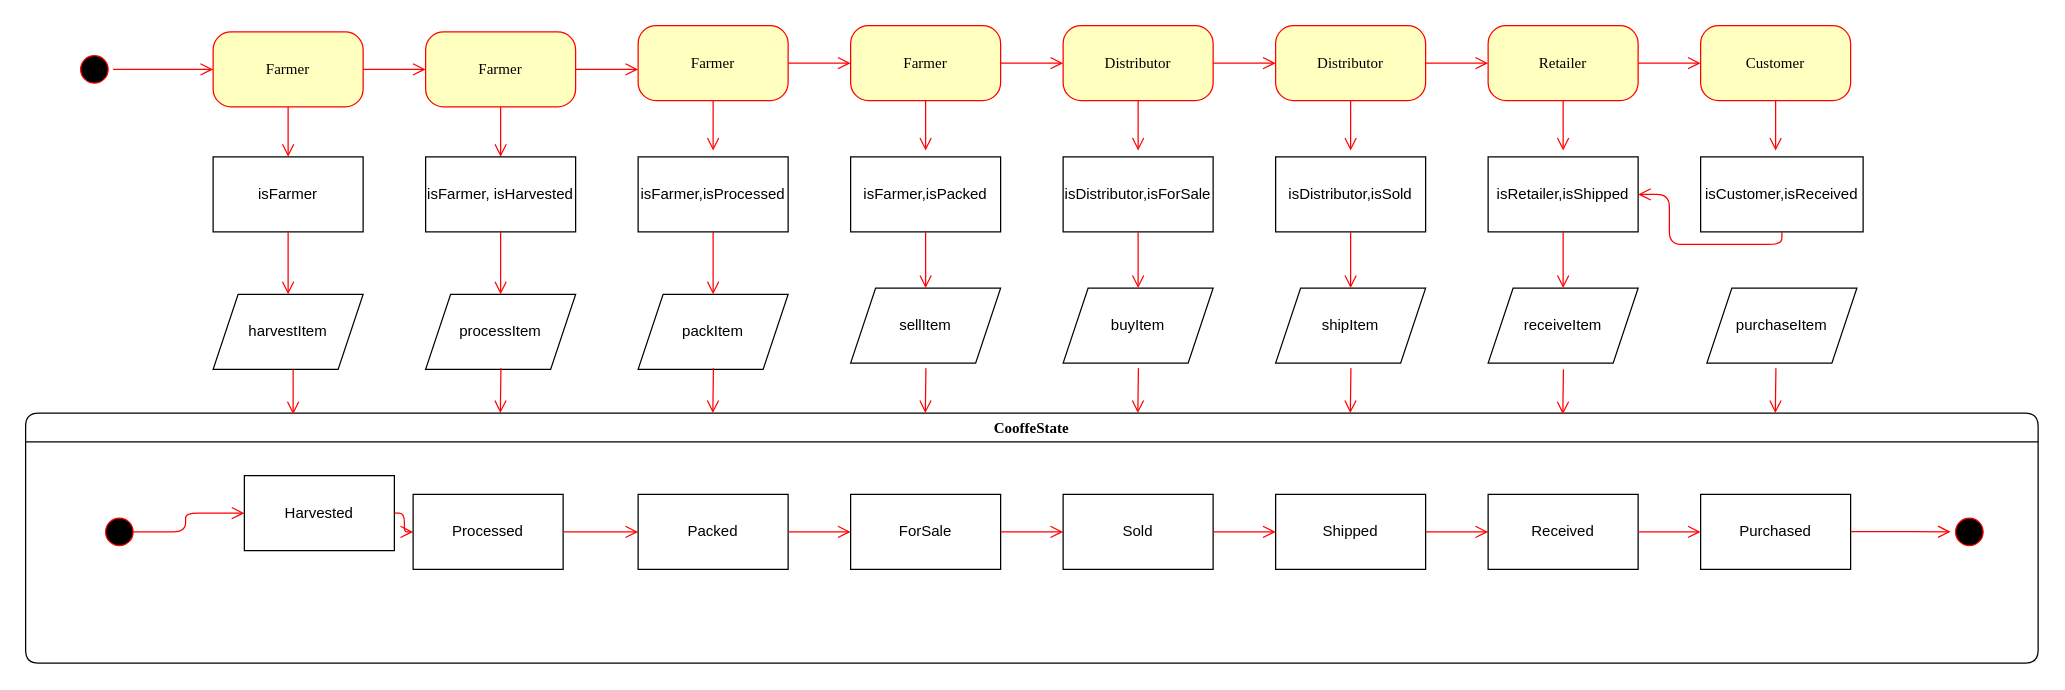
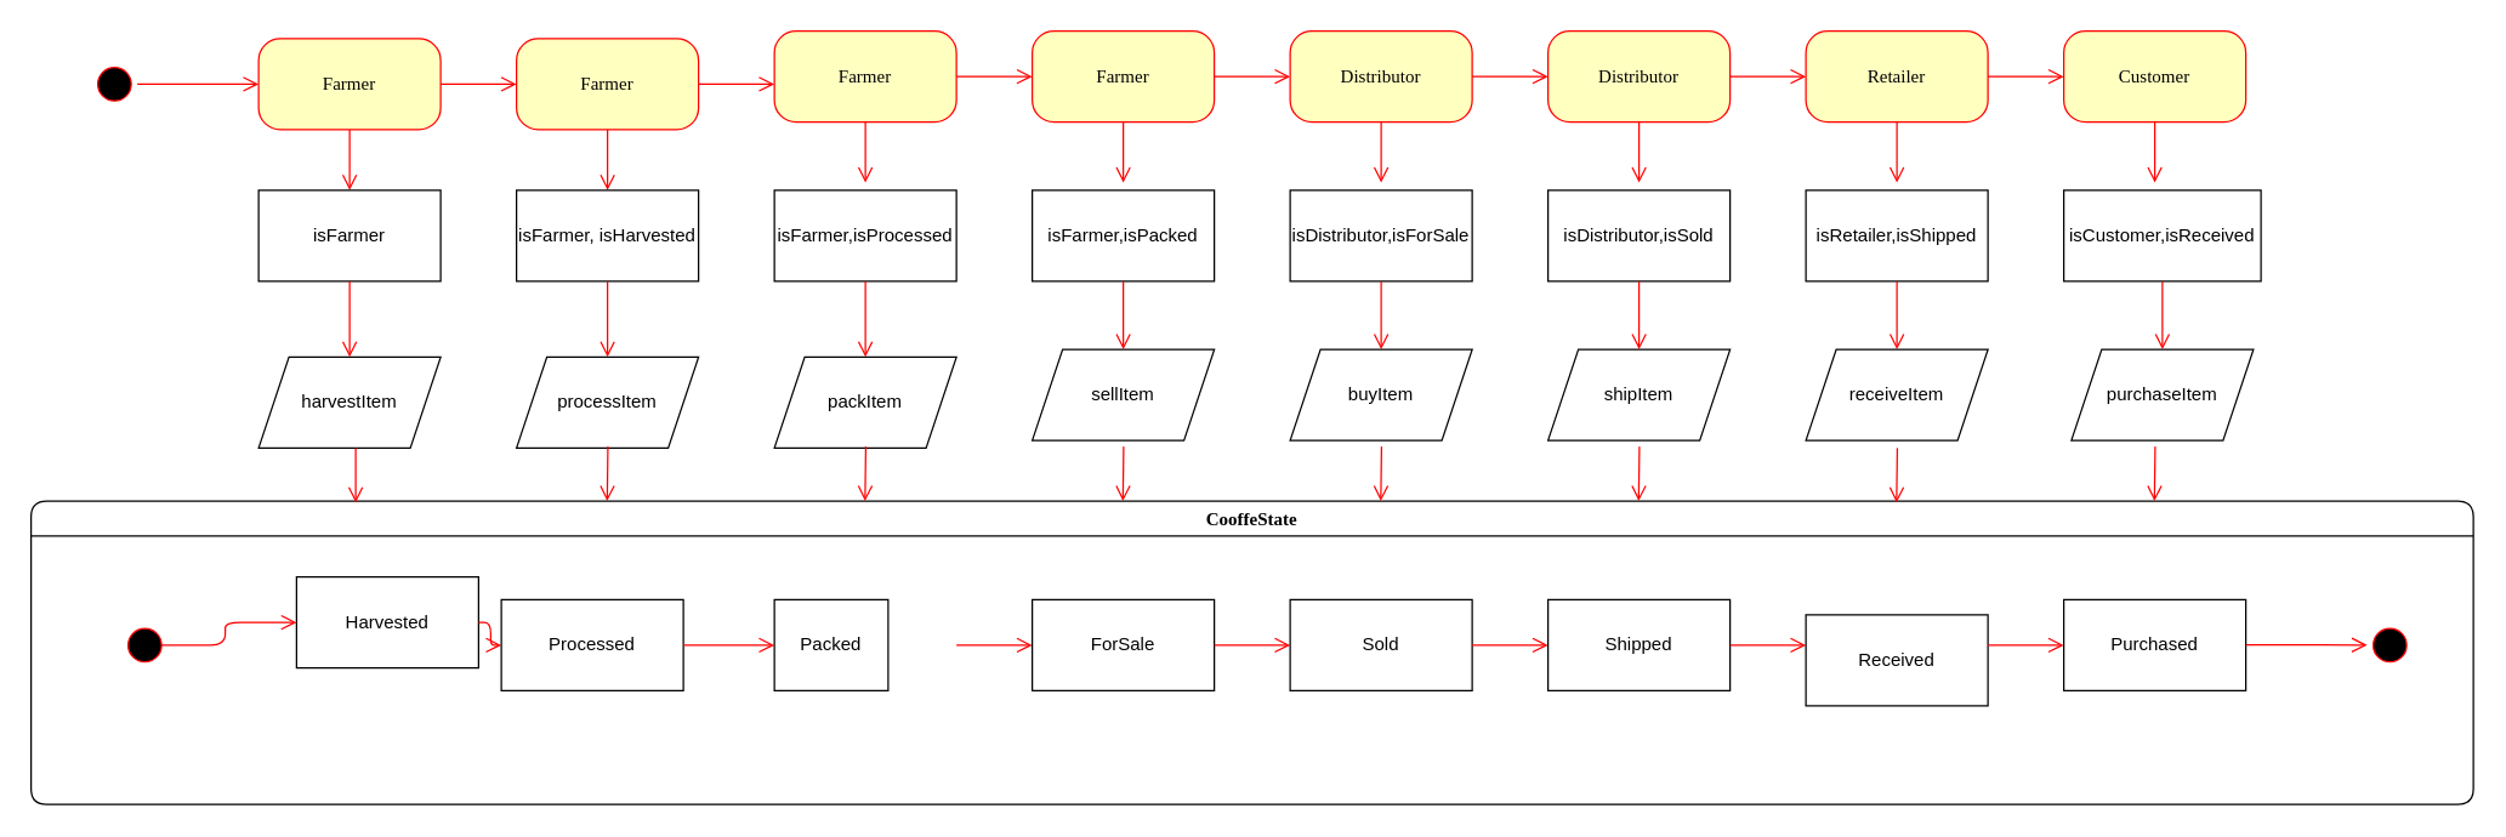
- <mxCell id="75" style="edgeStyle=orthogonalEdgeStyle;html=1;exitX=0.5;exitY=1;labelBackgroundColor=none;endArrow=open;endSize=8;strokeColor=#ff0000;fontFamily=Verdana;fontSize=12;align=left;exitDx=0;exitDy=0;" parent="1" source="73" target="63" edge="1"><mxGeometry relative="1" as="geometry"><mxPoint x="1430" y="90" as="sourcePoint" /><mxPoint x="1420" y="230" as="targetPoint" /></mxGeometry></mxCell>
+ <mxCell id="75" style="edgeStyle=orthogonalEdgeStyle;html=1;exitX=0.5;exitY=1;labelBackgroundColor=none;endArrow=open;endSize=8;strokeColor=#ff0000;fontFamily=Verdana;fontSize=12;align=left;exitDx=0;exitDy=0;entryX=0.5;entryY=0;entryDx=0;entryDy=0;" parent="1" source="73" target="74" edge="1"><mxGeometry relative="1" as="geometry"><mxPoint x="1430" y="90" as="sourcePoint" /><mxPoint x="1420" y="230" as="targetPoint" /></mxGeometry></mxCell>
- <mxCell id="11" value="Packed" style="rounded=0;whiteSpace=wrap;html=1;" parent="4" vertex="1"><mxGeometry x="490" y="65" width="120" height="60" as="geometry" /></mxCell>
+ <mxCell id="11" value="Packed" style="rounded=0;whiteSpace=wrap;html=1;" parent="4" vertex="1"><mxGeometry x="490" y="65" width="75" height="60" as="geometry" /></mxCell>
- <mxCell id="19" value="Received" style="rounded=0;whiteSpace=wrap;html=1;" parent="4" vertex="1"><mxGeometry x="1170" y="65" width="120" height="60" as="geometry" /></mxCell>
+ <mxCell id="19" value="Received" style="rounded=0;whiteSpace=wrap;html=1;" parent="4" vertex="1"><mxGeometry x="1170" y="75" width="120" height="60" as="geometry" /></mxCell>
